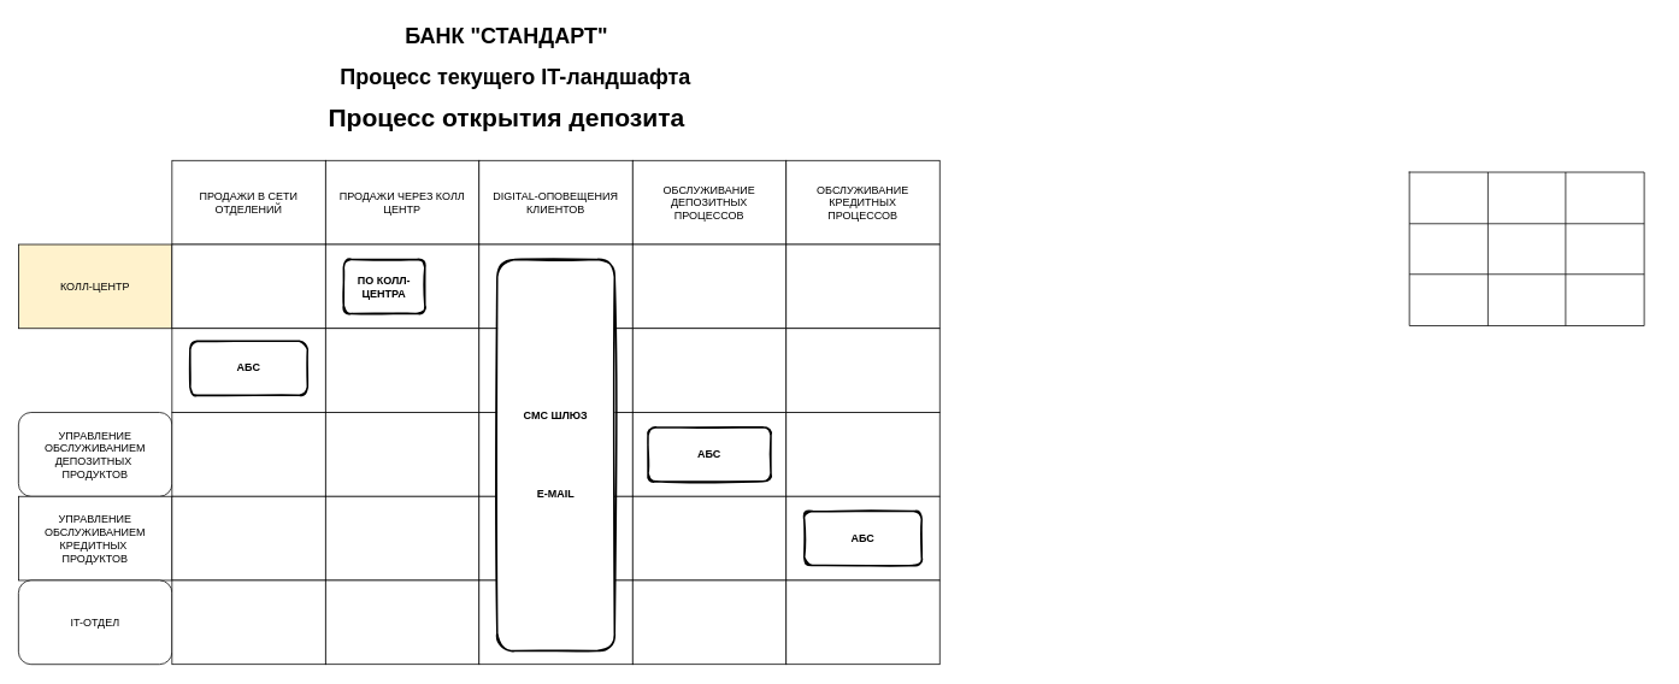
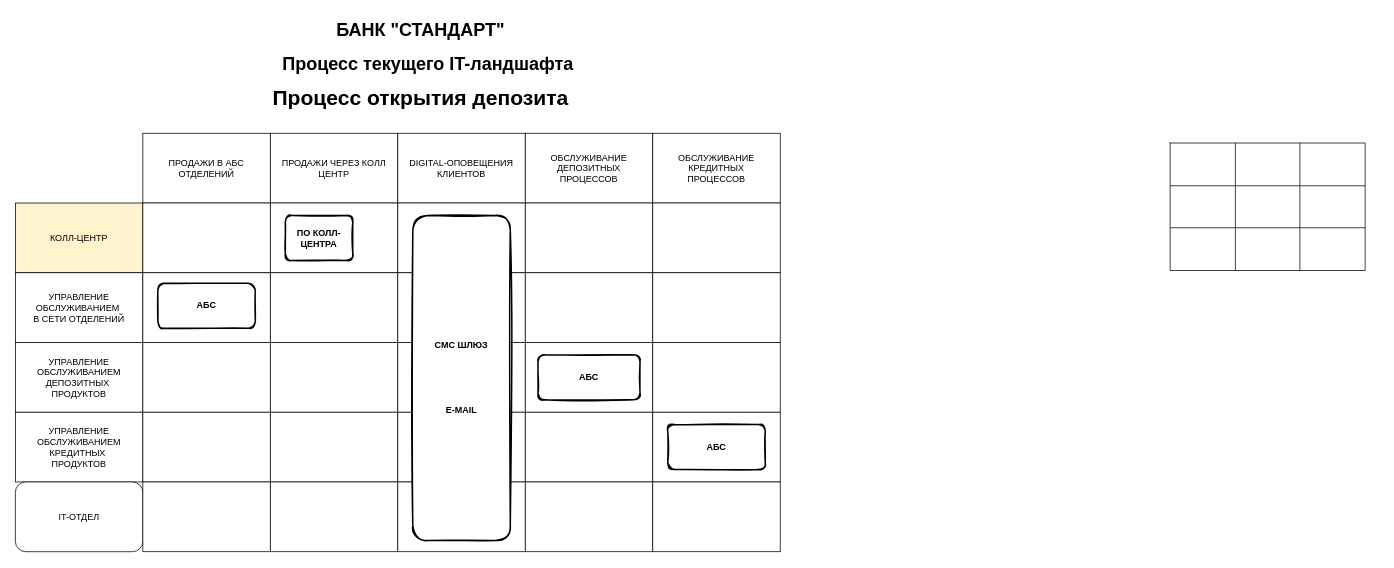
- <mxCell id="19" value="ПРОДАЖИ В СЕТИ ОТДЕЛЕНИЙ" style="rounded=0;whiteSpace=wrap;html=1;" parent="1" vertex="1"><mxGeometry x="190" y="177" width="170" height="93" as="geometry" /></mxCell>
+ <mxCell id="19" value="ПРОДАЖИ В АБС ОТДЕЛЕНИЙ" style="rounded=0;whiteSpace=wrap;html=1;" parent="1" vertex="1"><mxGeometry x="190" y="177" width="170" height="93" as="geometry" /></mxCell>
+ <mxCell id="27" value="УПРАВЛЕНИЕ ОБСЛУЖИВАНИЕМ&amp;nbsp;&lt;div&gt;В СЕТИ ОТДЕЛЕНИЙ&lt;/div&gt;" style="rounded=0;whiteSpace=wrap;html=1;" parent="1" vertex="1"><mxGeometry x="20" y="363" width="170" height="93" as="geometry" /></mxCell>
- <mxCell id="28" value="УПРАВЛЕНИЕ ОБСЛУЖИВАНИЕМ ДЕПОЗИТНЫХ&amp;nbsp;&lt;div&gt;ПРОДУКТОВ&lt;/div&gt;" style="whiteSpace=wrap;html=1;rounded=1;" parent="1" vertex="1"><mxGeometry x="20" y="456" width="170" height="93" as="geometry" /></mxCell>
+ <mxCell id="28" value="УПРАВЛЕНИЕ ОБСЛУЖИВАНИЕМ ДЕПОЗИТНЫХ&amp;nbsp;&lt;div&gt;ПРОДУКТОВ&lt;/div&gt;" style="rounded=0;whiteSpace=wrap;html=1;" parent="1" vertex="1"><mxGeometry x="20" y="456" width="170" height="93" as="geometry" /></mxCell>
